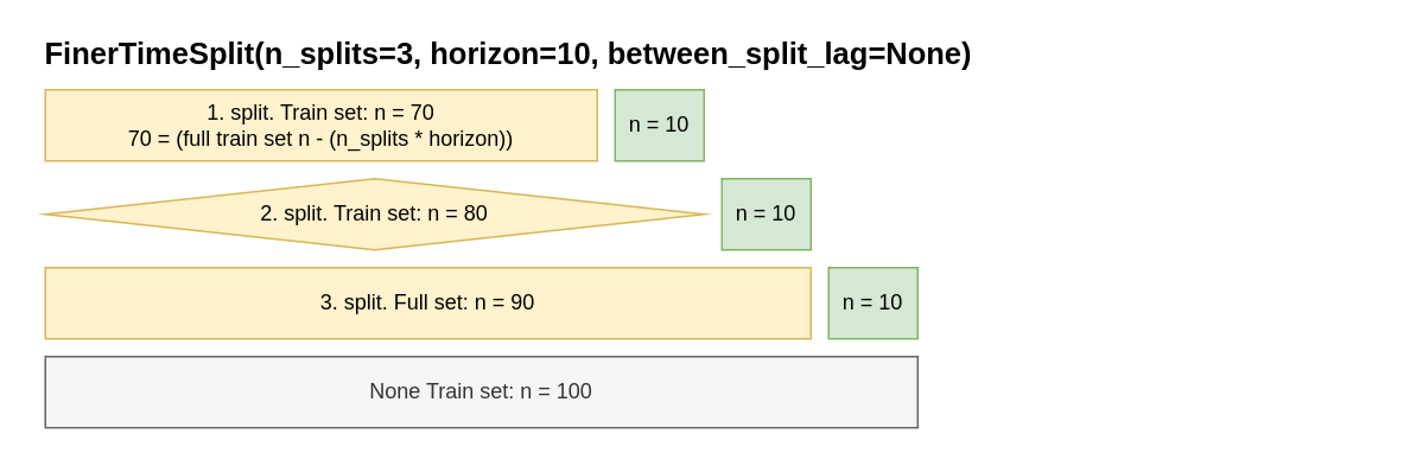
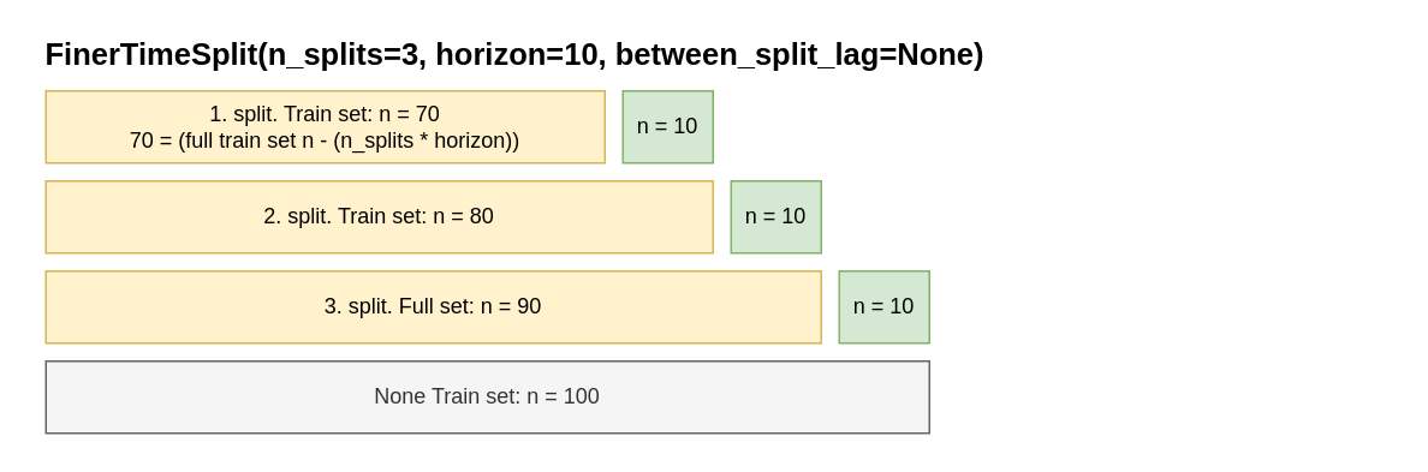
- <mxCell id="3" value="&lt;span&gt;2. split. Train set: n = 80&lt;/span&gt;" style="rhombus;whiteSpace=wrap;html=1;fillColor=#fff2cc;strokeColor=#d6b656;" parent="1" vertex="1"><mxGeometry x="25" y="100" width="370" height="40" as="geometry" /></mxCell>
+ <mxCell id="3" value="&lt;span&gt;2. split. Train set: n = 80&lt;/span&gt;" style="rounded=0;whiteSpace=wrap;html=1;fillColor=#fff2cc;strokeColor=#d6b656;" parent="1" vertex="1"><mxGeometry x="25" y="100" width="370" height="40" as="geometry" /></mxCell>
